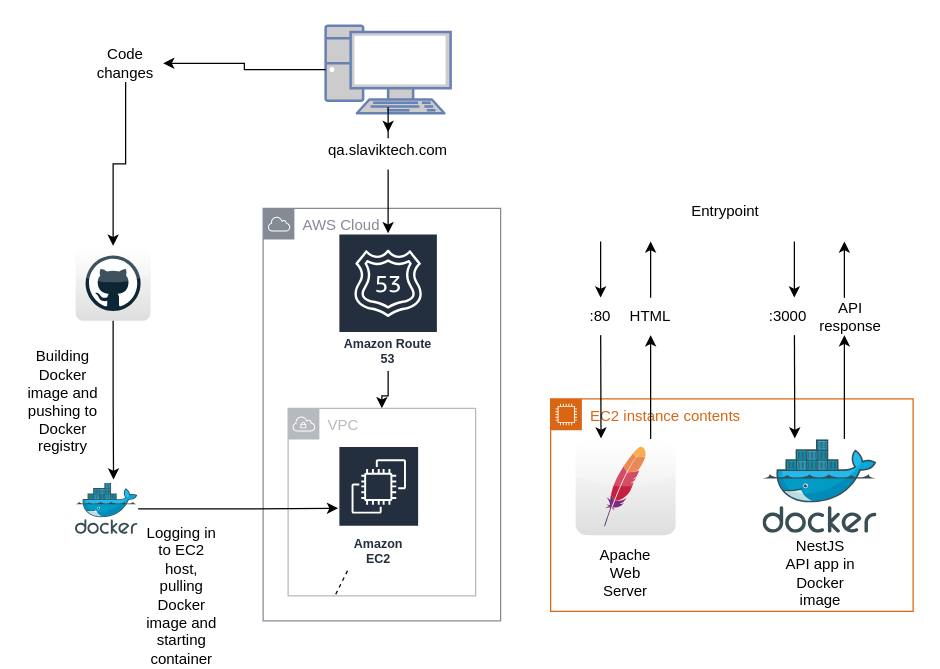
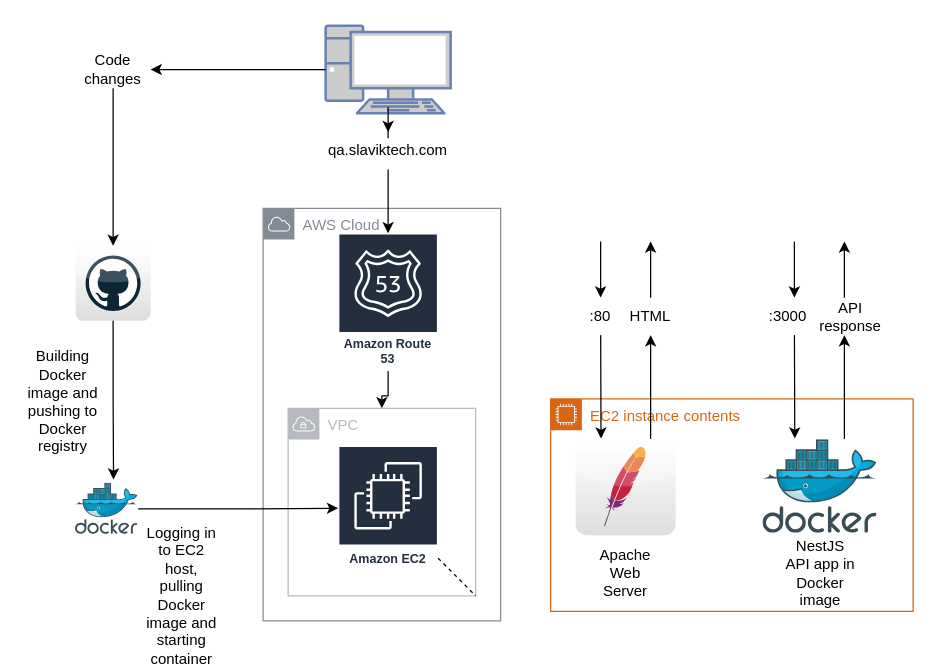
- <mxCell id="34" value="Code changes" style="text;html=1;align=center;verticalAlign=middle;whiteSpace=wrap;rounded=0;" vertex="1" parent="1"><mxGeometry x="70" y="35" width="60" height="30" as="geometry" /></mxCell>
+ <mxCell id="34" value="Code changes" style="text;html=1;align=center;verticalAlign=middle;whiteSpace=wrap;rounded=0;" vertex="1" parent="1"><mxGeometry x="60" y="40" width="60" height="30" as="geometry" /></mxCell>
- <mxCell id="35" value="Entrypoint" style="text;html=1;align=center;verticalAlign=middle;whiteSpace=wrap;rounded=0;" vertex="1" parent="1"><mxGeometry x="550" y="153.5" width="60" height="30" as="geometry" /></mxCell>
- <mxCell id="10" value="Amazon EC2" style="sketch=0;outlineConnect=0;fontColor=#232F3E;gradientColor=none;strokeColor=#ffffff;fillColor=#232F3E;dashed=0;verticalLabelPosition=middle;verticalAlign=bottom;align=center;html=1;whiteSpace=wrap;fontSize=10;fontStyle=1;spacing=3;shape=mxgraph.aws4.productIcon;prIcon=mxgraph.aws4.ec2;" vertex="1" parent="1"><mxGeometry x="270" y="356" width="65" height="100" as="geometry" /></mxCell>
+ <mxCell id="10" value="Amazon EC2" style="sketch=0;outlineConnect=0;fontColor=#232F3E;gradientColor=none;strokeColor=#ffffff;fillColor=#232F3E;dashed=0;verticalLabelPosition=middle;verticalAlign=bottom;align=center;html=1;whiteSpace=wrap;fontSize=10;fontStyle=1;spacing=3;shape=mxgraph.aws4.productIcon;prIcon=mxgraph.aws4.ec2;" vertex="1" parent="1"><mxGeometry x="270" y="356" width="80" height="100" as="geometry" /></mxCell>
